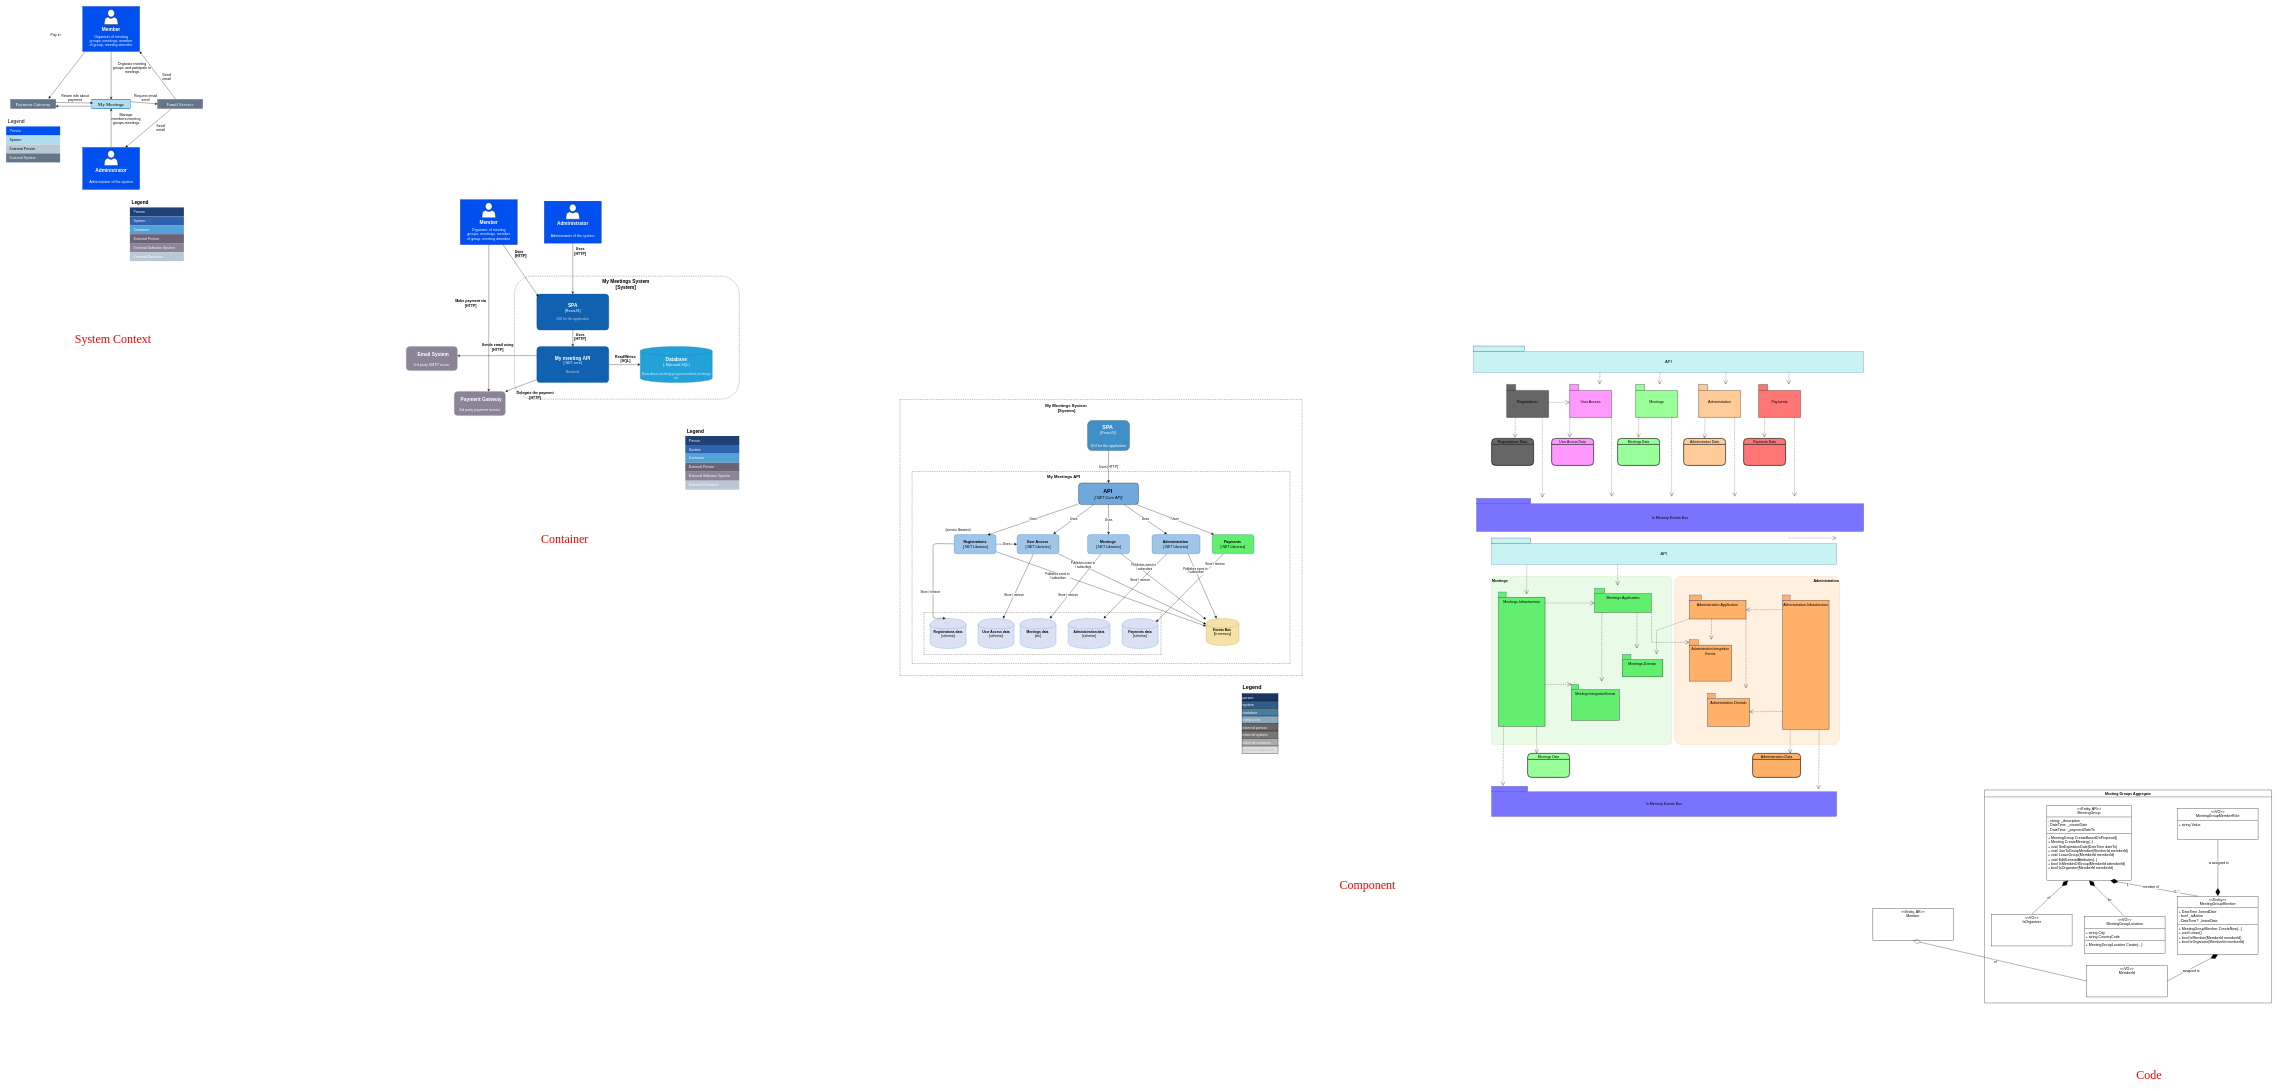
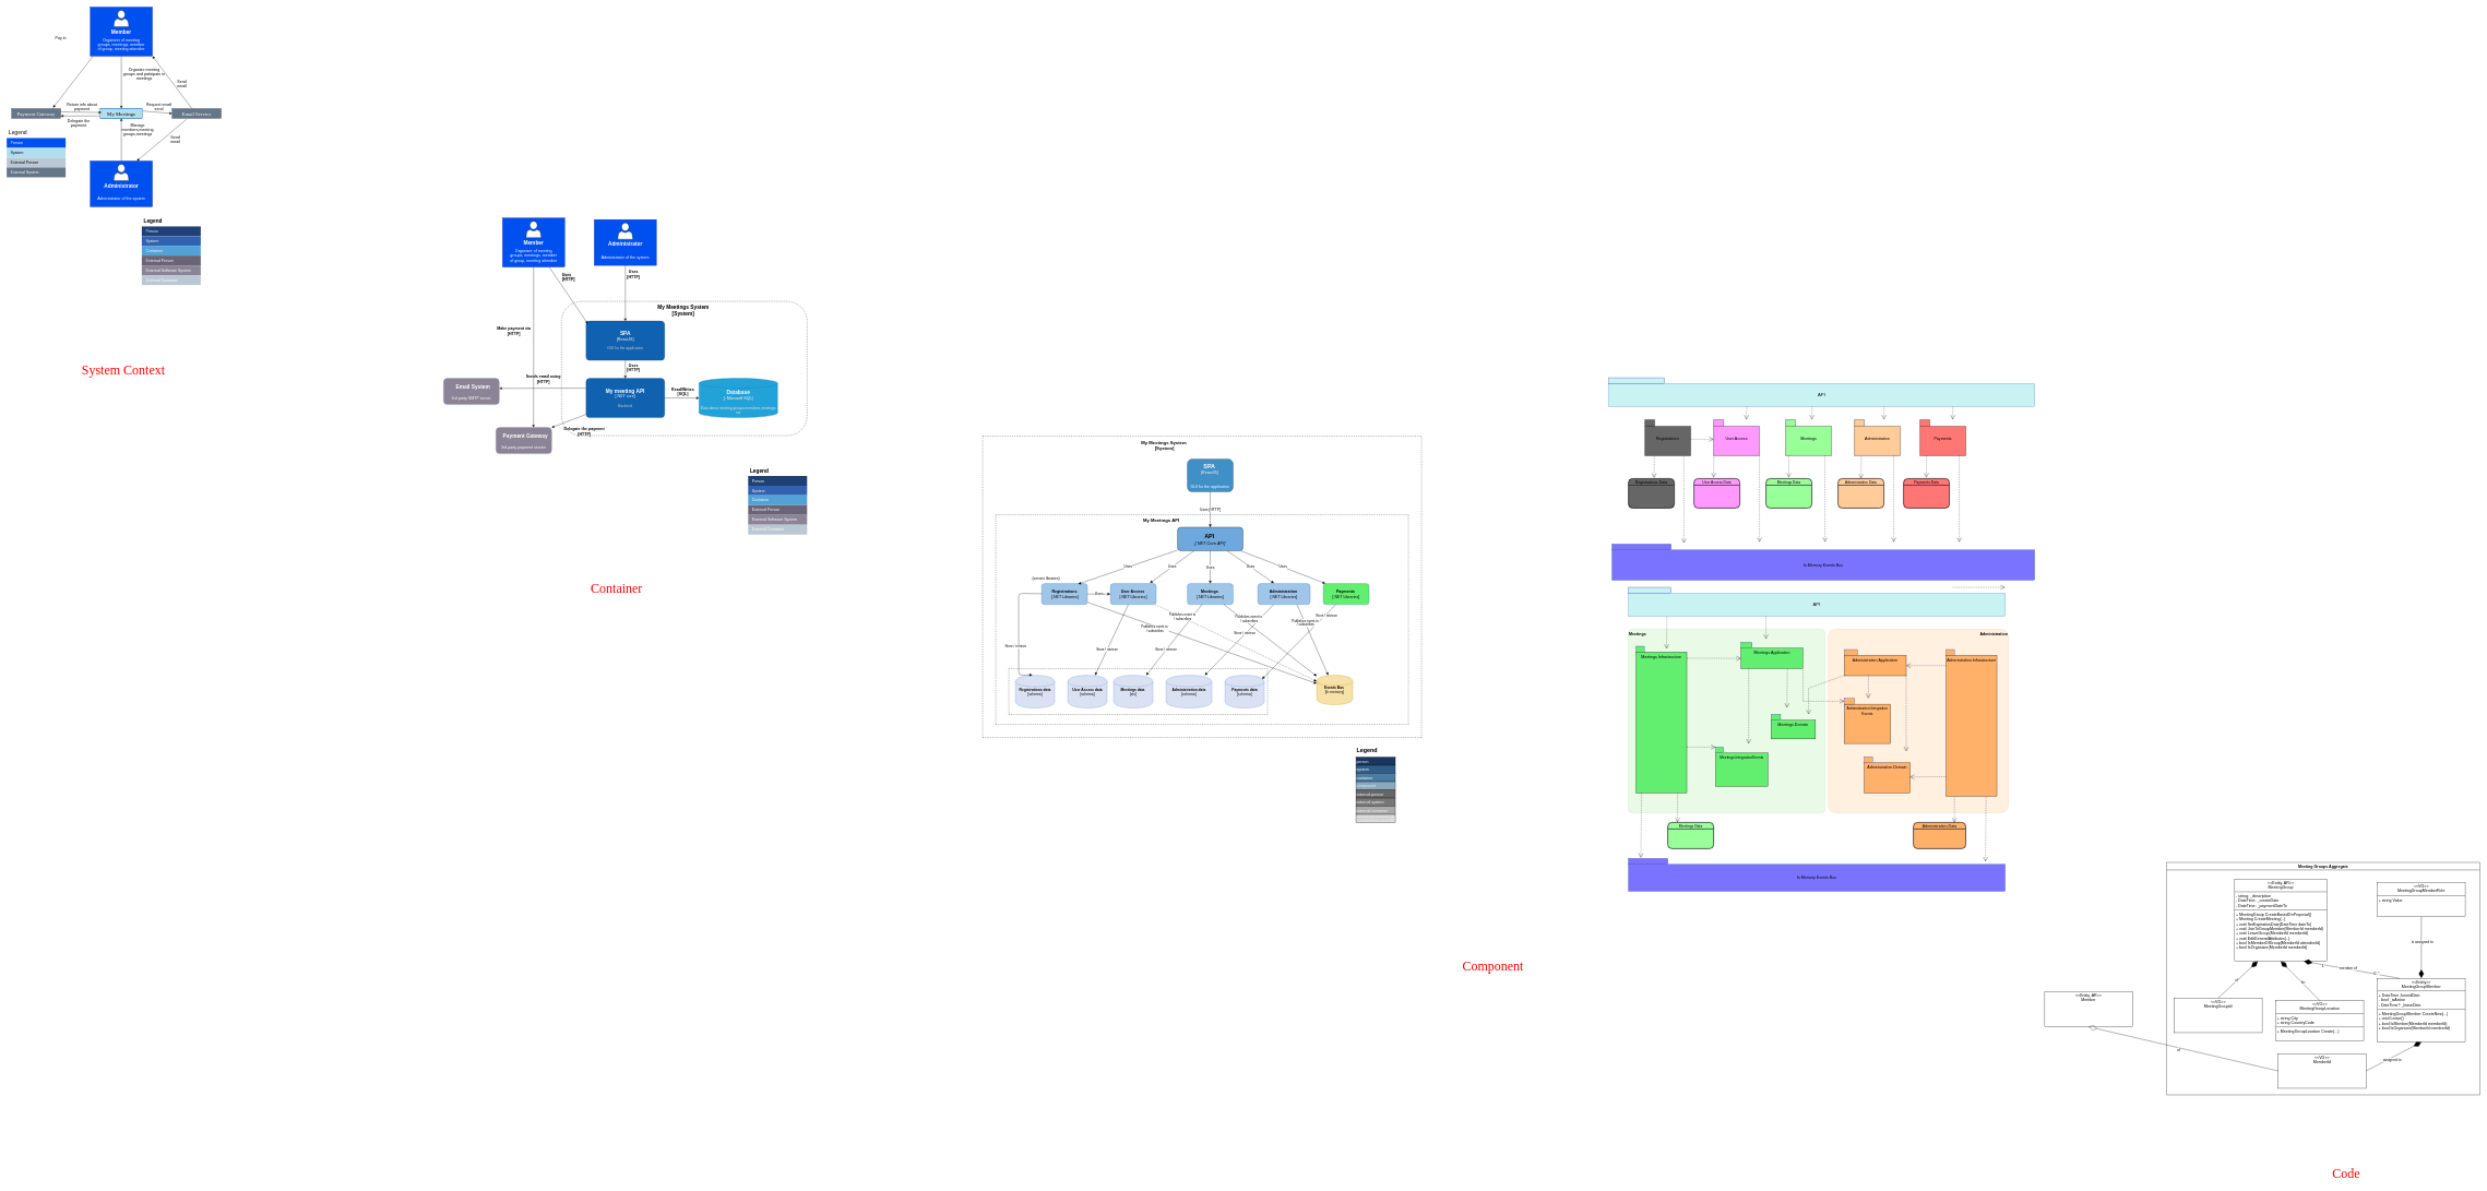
+ <mxCell id="26" value="Delegate the payment" style="text;html=1;align=center;verticalAlign=middle;whiteSpace=wrap;rounded=0;" vertex="1" parent="1"><mxGeometry x="185" y="360" width="110" height="30" as="geometry" /></mxCell>
- <mxCell id="129" value="&lt;div&gt;Publishes event to&amp;nbsp;&lt;/div&gt;&lt;div&gt;/ subscribes&lt;/div&gt;" style="endArrow=block;html=1;fontSize=10;" edge="1" parent="1" source="107" target="116"><mxGeometry x="-0.665" y="3" relative="1" as="geometry"><mxPoint as="offset" /></mxGeometry></mxCell>
+ <mxCell id="129" value="&lt;div&gt;Publishes event to&amp;nbsp;&lt;/div&gt;&lt;div&gt;/ subscribes&lt;/div&gt;" style="endArrow=block;html=1;fontSize=10;dashed=1;" edge="1" parent="1" source="107" target="116"><mxGeometry x="-0.665" y="3" relative="1" as="geometry"><mxPoint as="offset" /></mxGeometry></mxCell>
- <mxCell id="233" value="&lt;p style=&quot;margin:0px;margin-top:4px;text-align:center;&quot;&gt;&amp;lt;&amp;lt;VO&amp;gt;&amp;gt;&lt;br&gt;IsOrganizer&lt;/p&gt;" style="verticalAlign=top;align=left;overflow=fill;html=1;whiteSpace=wrap;" vertex="1" parent="227"><mxGeometry x="24" y="414" width="268" height="106" as="geometry" /></mxCell>
+ <mxCell id="233" value="&lt;p style=&quot;margin:0px;margin-top:4px;text-align:center;&quot;&gt;&amp;lt;&amp;lt;VO&amp;gt;&amp;gt;&lt;br&gt;MeetingGroupId&lt;/p&gt;" style="verticalAlign=top;align=left;overflow=fill;html=1;whiteSpace=wrap;" vertex="1" parent="227"><mxGeometry x="24" y="414" width="268" height="106" as="geometry" /></mxCell>
